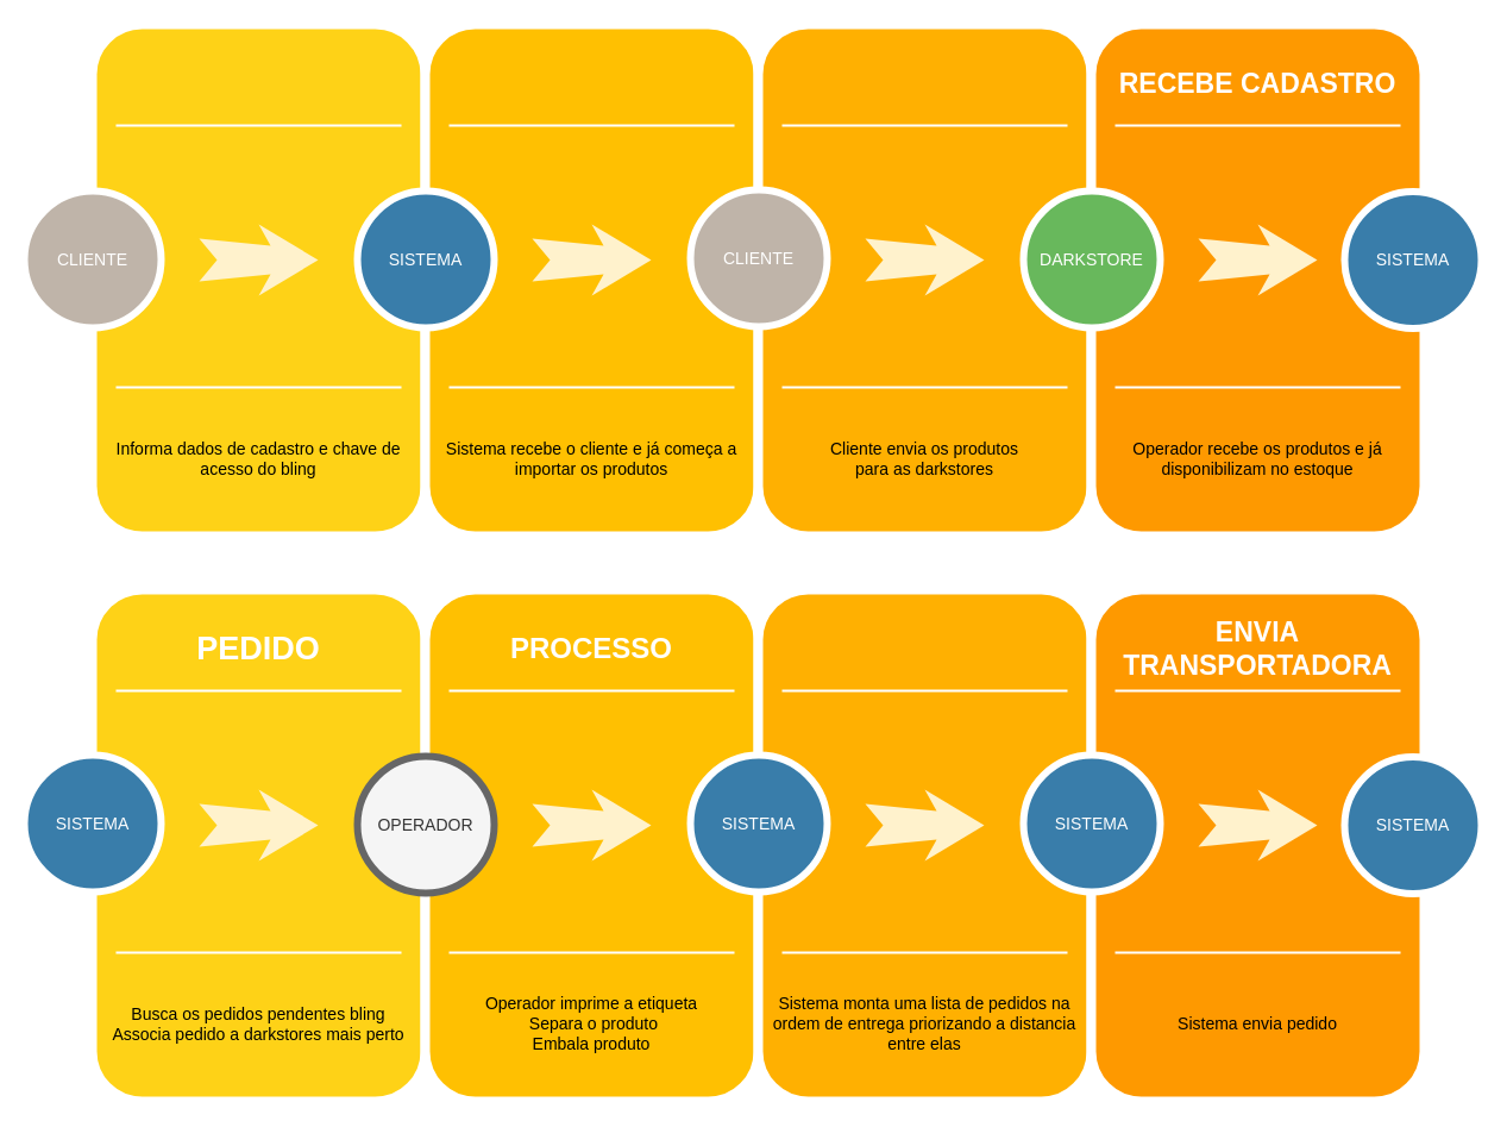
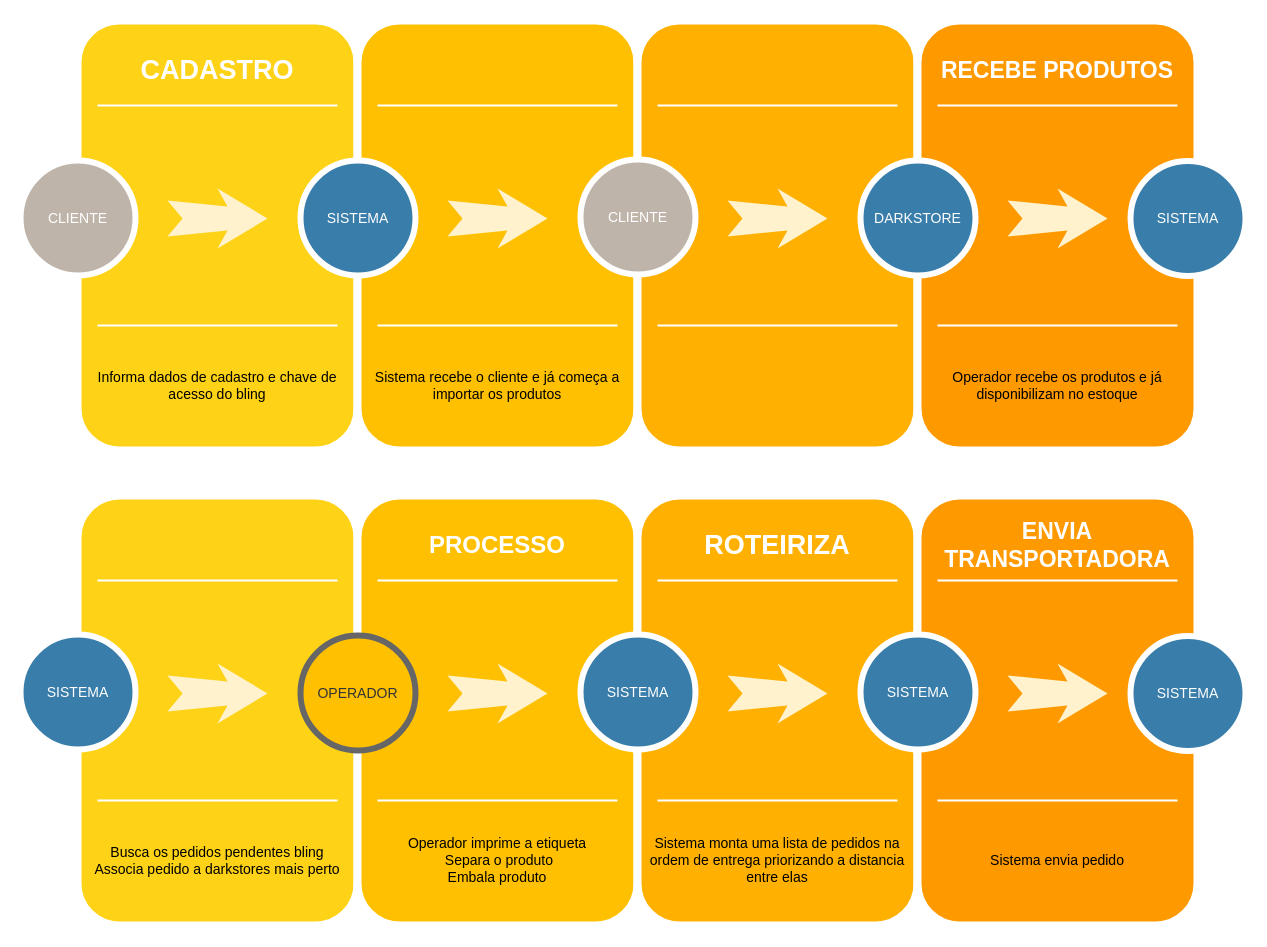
+ <mxCell id="3" value="CADASTRO" style="text;html=1;strokeColor=none;fillColor=none;align=center;verticalAlign=middle;whiteSpace=wrap;rounded=0;shadow=0;fontSize=27;fontColor=#FFFFFF;fontStyle=1" parent="1" vertex="1"><mxGeometry x="77" y="40" width="280" height="60" as="geometry" /></mxCell>
- <mxCell id="21" value="RECEBE CADASTRO" style="text;html=1;strokeColor=none;fillColor=none;align=center;verticalAlign=middle;whiteSpace=wrap;rounded=0;shadow=0;fontSize=23;fontColor=#FFFFFF;fontStyle=1" parent="1" vertex="1"><mxGeometry x="917" y="40" width="280" height="60" as="geometry" /></mxCell>
+ <mxCell id="21" value="RECEBE PRODUTOS" style="text;html=1;strokeColor=none;fillColor=none;align=center;verticalAlign=middle;whiteSpace=wrap;rounded=0;shadow=0;fontSize=23;fontColor=#FFFFFF;fontStyle=1" parent="1" vertex="1"><mxGeometry x="917" y="40" width="280" height="60" as="geometry" /></mxCell>
- <mxCell id="25" value="DARKSTORE" style="ellipse;whiteSpace=wrap;html=1;rounded=0;shadow=0;strokeWidth=6;fontSize=14;align=center;fillColor=#68B85C;strokeColor=#FFFFFF;fontColor=#FFFFFF;" parent="1" vertex="1"><mxGeometry x="860" y="160" width="115" height="115" as="geometry" /></mxCell>
+ <mxCell id="25" value="DARKSTORE" style="ellipse;whiteSpace=wrap;html=1;rounded=0;shadow=0;strokeWidth=6;fontSize=14;align=center;fillColor=#397daa;strokeColor=#FFFFFF;fontColor=#FFFFFF;" parent="1" vertex="1"><mxGeometry x="860" y="160" width="115" height="115" as="geometry" /></mxCell>
- <mxCell id="16" value="Cliente envia os produtos &lt;br&gt;para as darkstores" style="text;html=1;strokeColor=none;fillColor=none;align=center;verticalAlign=middle;whiteSpace=wrap;rounded=0;shadow=0;fontSize=14;fontColor=#000000;" parent="1" vertex="1"><mxGeometry x="637" y="340" width="280" height="90" as="geometry" /></mxCell>
- <mxCell id="30" value="PEDIDO" style="text;html=1;strokeColor=none;fillColor=none;align=center;verticalAlign=middle;whiteSpace=wrap;rounded=0;shadow=0;fontSize=27;fontColor=#FFFFFF;fontStyle=1" vertex="1" parent="1"><mxGeometry x="77" y="515" width="280" height="60" as="geometry" /></mxCell>
+ <mxCell id="43" value="ROTEIRIZA" style="text;html=1;strokeColor=none;fillColor=none;align=center;verticalAlign=middle;whiteSpace=wrap;rounded=0;shadow=0;fontSize=27;fontColor=#FFFFFF;fontStyle=1" vertex="1" parent="1"><mxGeometry x="637" y="515" width="280" height="60" as="geometry" /></mxCell>
- <mxCell id="40" value="OPERADOR" style="ellipse;whiteSpace=wrap;html=1;rounded=0;shadow=0;strokeWidth=6;fontSize=14;align=center;fillColor=#f5f5f5;strokeColor=#666666;fontColor=#333333;" vertex="1" parent="1"><mxGeometry x="300" y="635" width="115" height="115" as="geometry" /></mxCell>
+ <mxCell id="40" value="OPERADOR" style="ellipse;whiteSpace=wrap;html=1;rounded=0;shadow=0;strokeWidth=6;fontSize=14;align=center;fillColor=#ffc001;strokeColor=#666666;fontColor=#333333;" vertex="1" parent="1"><mxGeometry x="300" y="635" width="115" height="115" as="geometry" /></mxCell>
